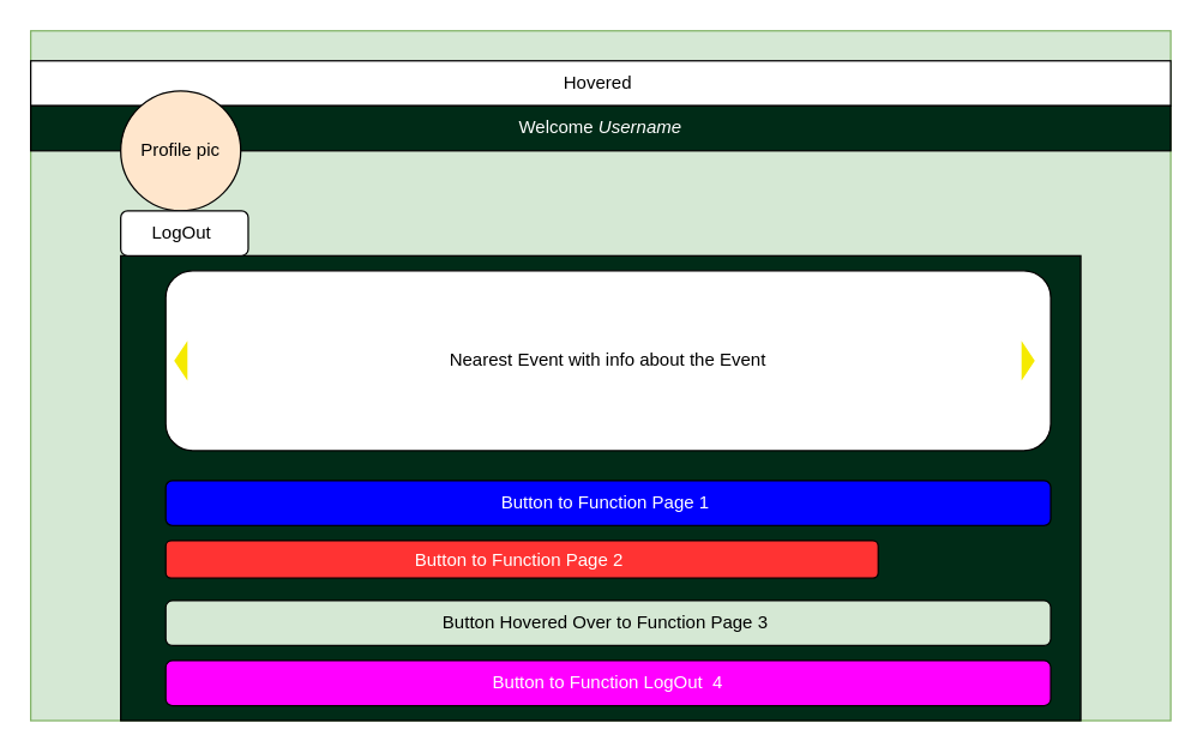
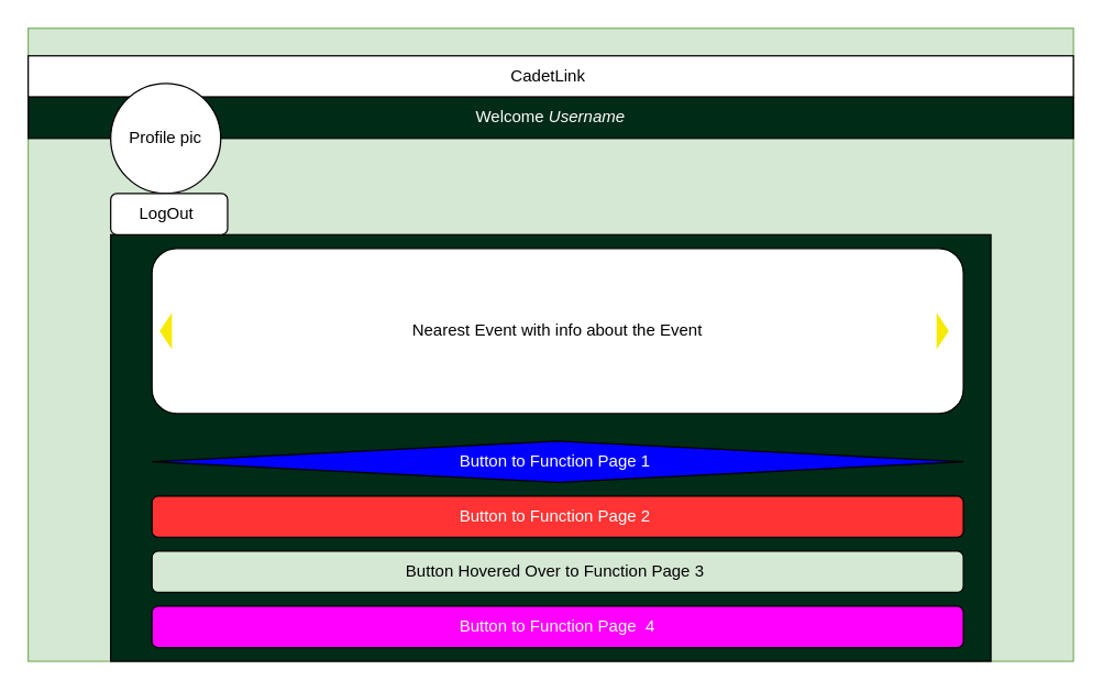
- <mxCell id="3" value="Hovered&amp;nbsp;" style="rounded=0;whiteSpace=wrap;html=1;fillColor=default;" parent="1" vertex="1"><mxGeometry x="20" y="40" width="760" height="30" as="geometry" /></mxCell>
+ <mxCell id="3" value="CadetLink&amp;nbsp;" style="rounded=0;whiteSpace=wrap;html=1;fillColor=default;" parent="1" vertex="1"><mxGeometry x="20" y="40" width="760" height="30" as="geometry" /></mxCell>
- <mxCell id="6" value="&lt;font color=&quot;#000000&quot;&gt;Profile pic&lt;/font&gt;" style="ellipse;whiteSpace=wrap;html=1;aspect=fixed;fontColor=#FFFFFF;fillColor=#ffe6cc;" parent="1" vertex="1"><mxGeometry x="80" y="60" width="80" height="80" as="geometry" /></mxCell>
+ <mxCell id="6" value="&lt;font color=&quot;#000000&quot;&gt;Profile pic&lt;/font&gt;" style="ellipse;whiteSpace=wrap;html=1;aspect=fixed;fontColor=#FFFFFF;fillColor=#FFFFFF;" parent="1" vertex="1"><mxGeometry x="80" y="60" width="80" height="80" as="geometry" /></mxCell>
- <mxCell id="9" value="Button to Function Page 1&amp;nbsp;" style="rounded=1;whiteSpace=wrap;html=1;fillColor=#0000FF;textColor = FFFFFF;fontColor=#FFFFFF;" vertex="1" parent="1"><mxGeometry x="110" y="320" width="590" height="30" as="geometry" /></mxCell>
+ <mxCell id="9" value="Button to Function Page 1&amp;nbsp;" style="rhombus;whiteSpace=wrap;html=1;fillColor=#0000FF;textColor = FFFFFF;fontColor=#FFFFFF;" vertex="1" parent="1"><mxGeometry x="110" y="320" width="590" height="30" as="geometry" /></mxCell>
- <mxCell id="10" value="Button to Function Page 2&amp;nbsp;" style="rounded=1;whiteSpace=wrap;html=1;fillColor=#FF3333;fontColor=#FFFFFF;" vertex="1" parent="1"><mxGeometry x="110" y="360" width="475" height="25" as="geometry" /></mxCell>
+ <mxCell id="10" value="Button to Function Page 2&amp;nbsp;" style="rounded=1;whiteSpace=wrap;html=1;fillColor=#FF3333;fontColor=#FFFFFF;" vertex="1" parent="1"><mxGeometry x="110" y="360" width="590" height="30" as="geometry" /></mxCell>
- <mxCell id="12" value="Button to Function LogOut&amp;nbsp; 4" style="rounded=1;whiteSpace=wrap;html=1;fillColor=#FF00FF;fontColor=#FFFFFF;" vertex="1" parent="1"><mxGeometry x="110" y="440" width="590" height="30" as="geometry" /></mxCell>
+ <mxCell id="12" value="Button to Function Page&amp;nbsp; 4" style="rounded=1;whiteSpace=wrap;html=1;fillColor=#FF00FF;fontColor=#FFFFFF;" vertex="1" parent="1"><mxGeometry x="110" y="440" width="590" height="30" as="geometry" /></mxCell>
